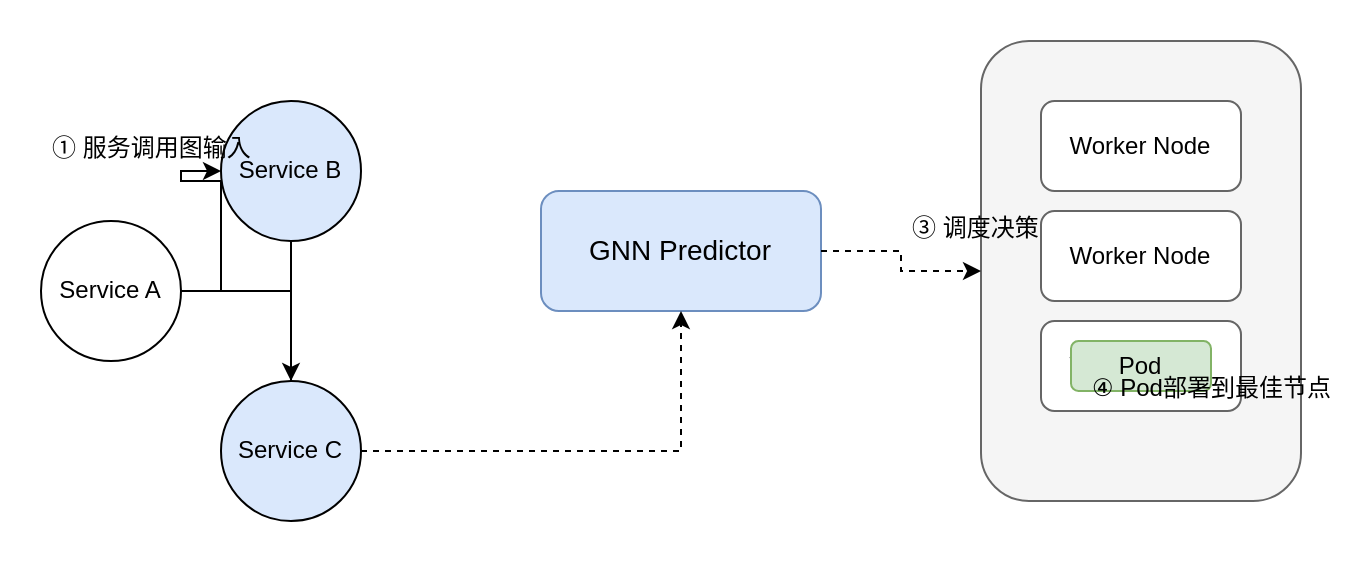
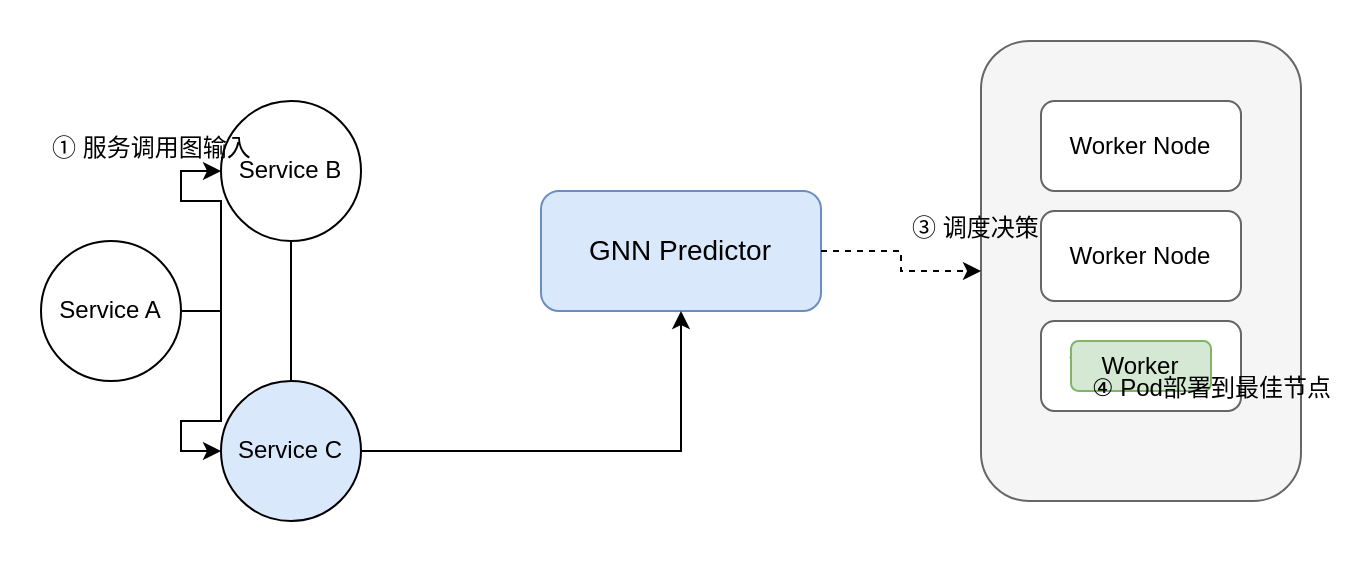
- <mxCell id="3" value="Service B" style="ellipse;whiteSpace=wrap;html=1;aspect=fixed;fontSize=12;fillColor=#dae8fc;" vertex="1" parent="1"><mxGeometry x="110" y="50" width="70" height="70" as="geometry" /></mxCell>
+ <mxCell id="3" value="Service B" style="ellipse;whiteSpace=wrap;html=1;aspect=fixed;fontSize=12;" vertex="1" parent="1"><mxGeometry x="110" y="50" width="70" height="70" as="geometry" /></mxCell>
- <mxCell id="2" value="Service A" style="ellipse;whiteSpace=wrap;html=1;aspect=fixed;fontSize=12;" vertex="1" parent="1"><mxGeometry x="20" y="110" width="70" height="70" as="geometry" /></mxCell>
+ <mxCell id="2" value="Service A" style="ellipse;whiteSpace=wrap;html=1;aspect=fixed;fontSize=12;" vertex="1" parent="1"><mxGeometry x="20" y="120" width="70" height="70" as="geometry" /></mxCell>
- <mxCell id="14" value="Pod" style="rounded=1;whiteSpace=wrap;html=1;fillColor=#d5e8d4;strokeColor=#82b366;fontSize=12;" vertex="1" parent="1"><mxGeometry x="535" y="170" width="70" height="25" as="geometry" /></mxCell>
+ <mxCell id="14" value="Worker" style="rounded=1;whiteSpace=wrap;html=1;fillColor=#d5e8d4;strokeColor=#82b366;fontSize=12;" vertex="1" parent="1"><mxGeometry x="535" y="170" width="70" height="25" as="geometry" /></mxCell>
- <mxCell id="9" style="edgeStyle=orthogonalEdgeStyle;rounded=0;orthogonalLoop=1;jettySize=auto;html=1;endArrow=classic;endFill=1;strokeWidth=1;dashed=1;" edge="1" parent="1" source="4" target="8"><mxGeometry relative="1" as="geometry"><mxPoint x="290" y="120" as="targetPoint" /></mxGeometry></mxCell>
+ <mxCell id="9" style="edgeStyle=orthogonalEdgeStyle;rounded=0;orthogonalLoop=1;jettySize=auto;html=1;endArrow=classic;endFill=1;strokeWidth=1;dashed=0;" edge="1" parent="1" source="4" target="8"><mxGeometry relative="1" as="geometry"><mxPoint x="290" y="120" as="targetPoint" /></mxGeometry></mxCell>
